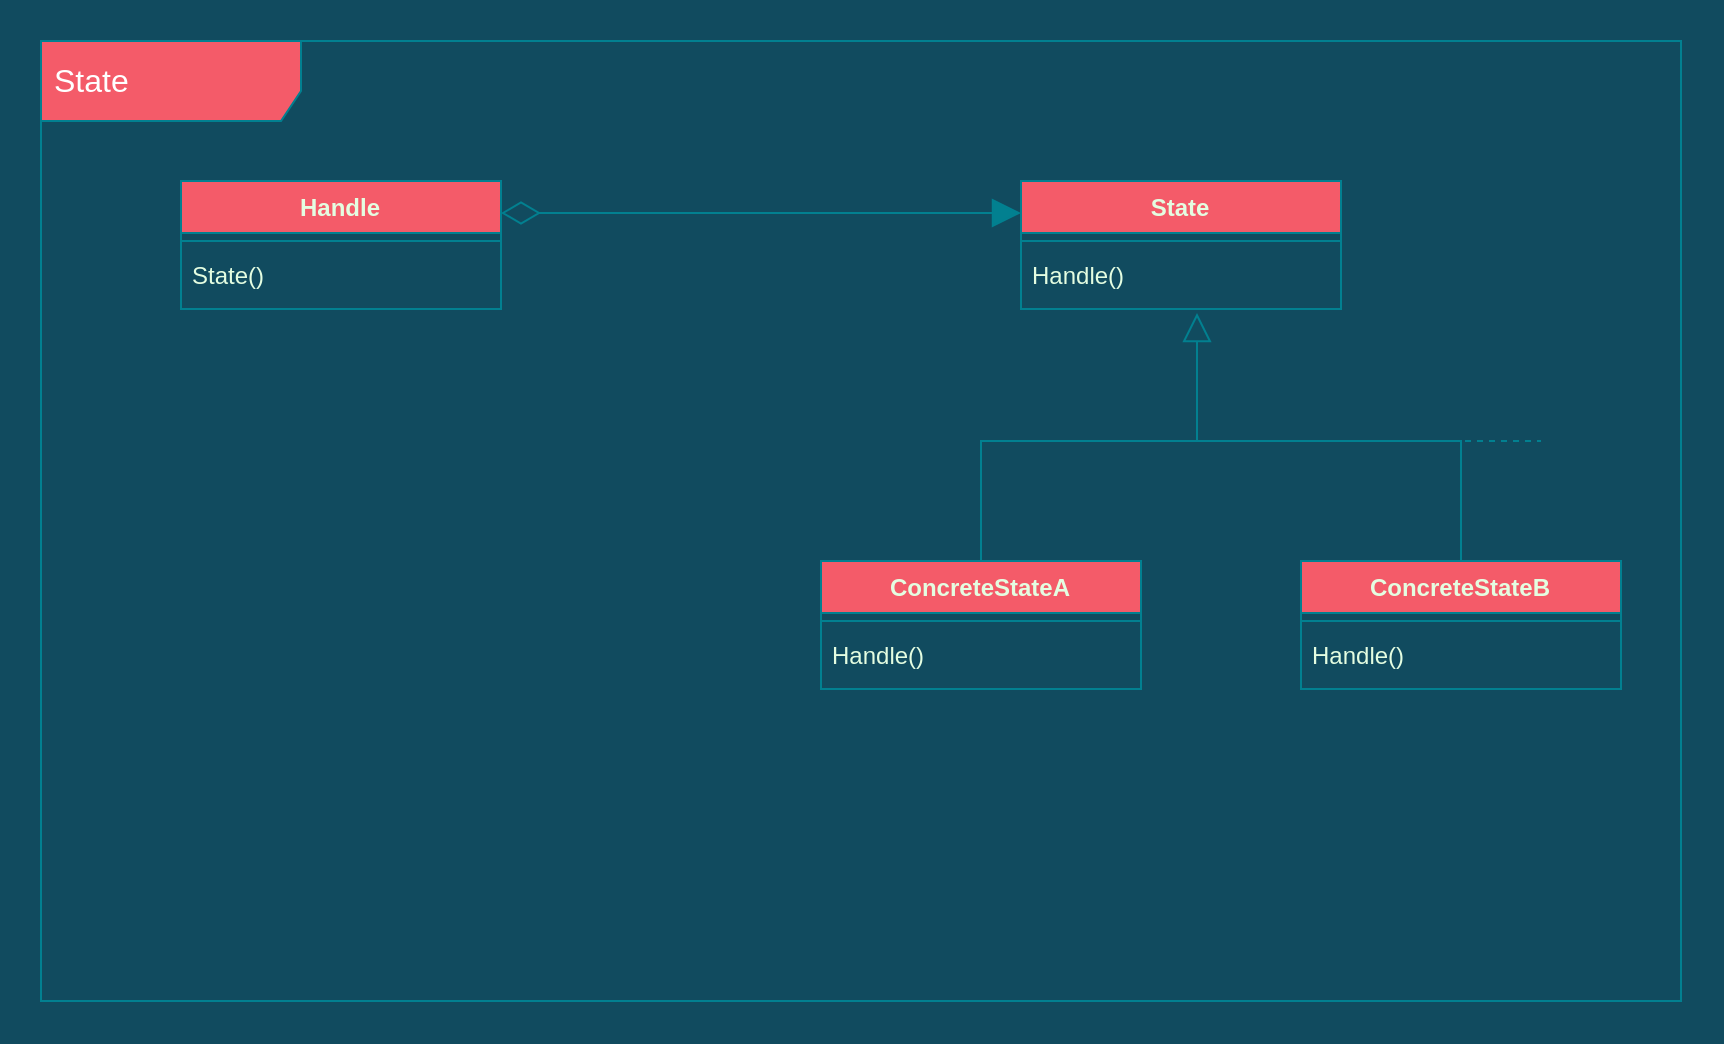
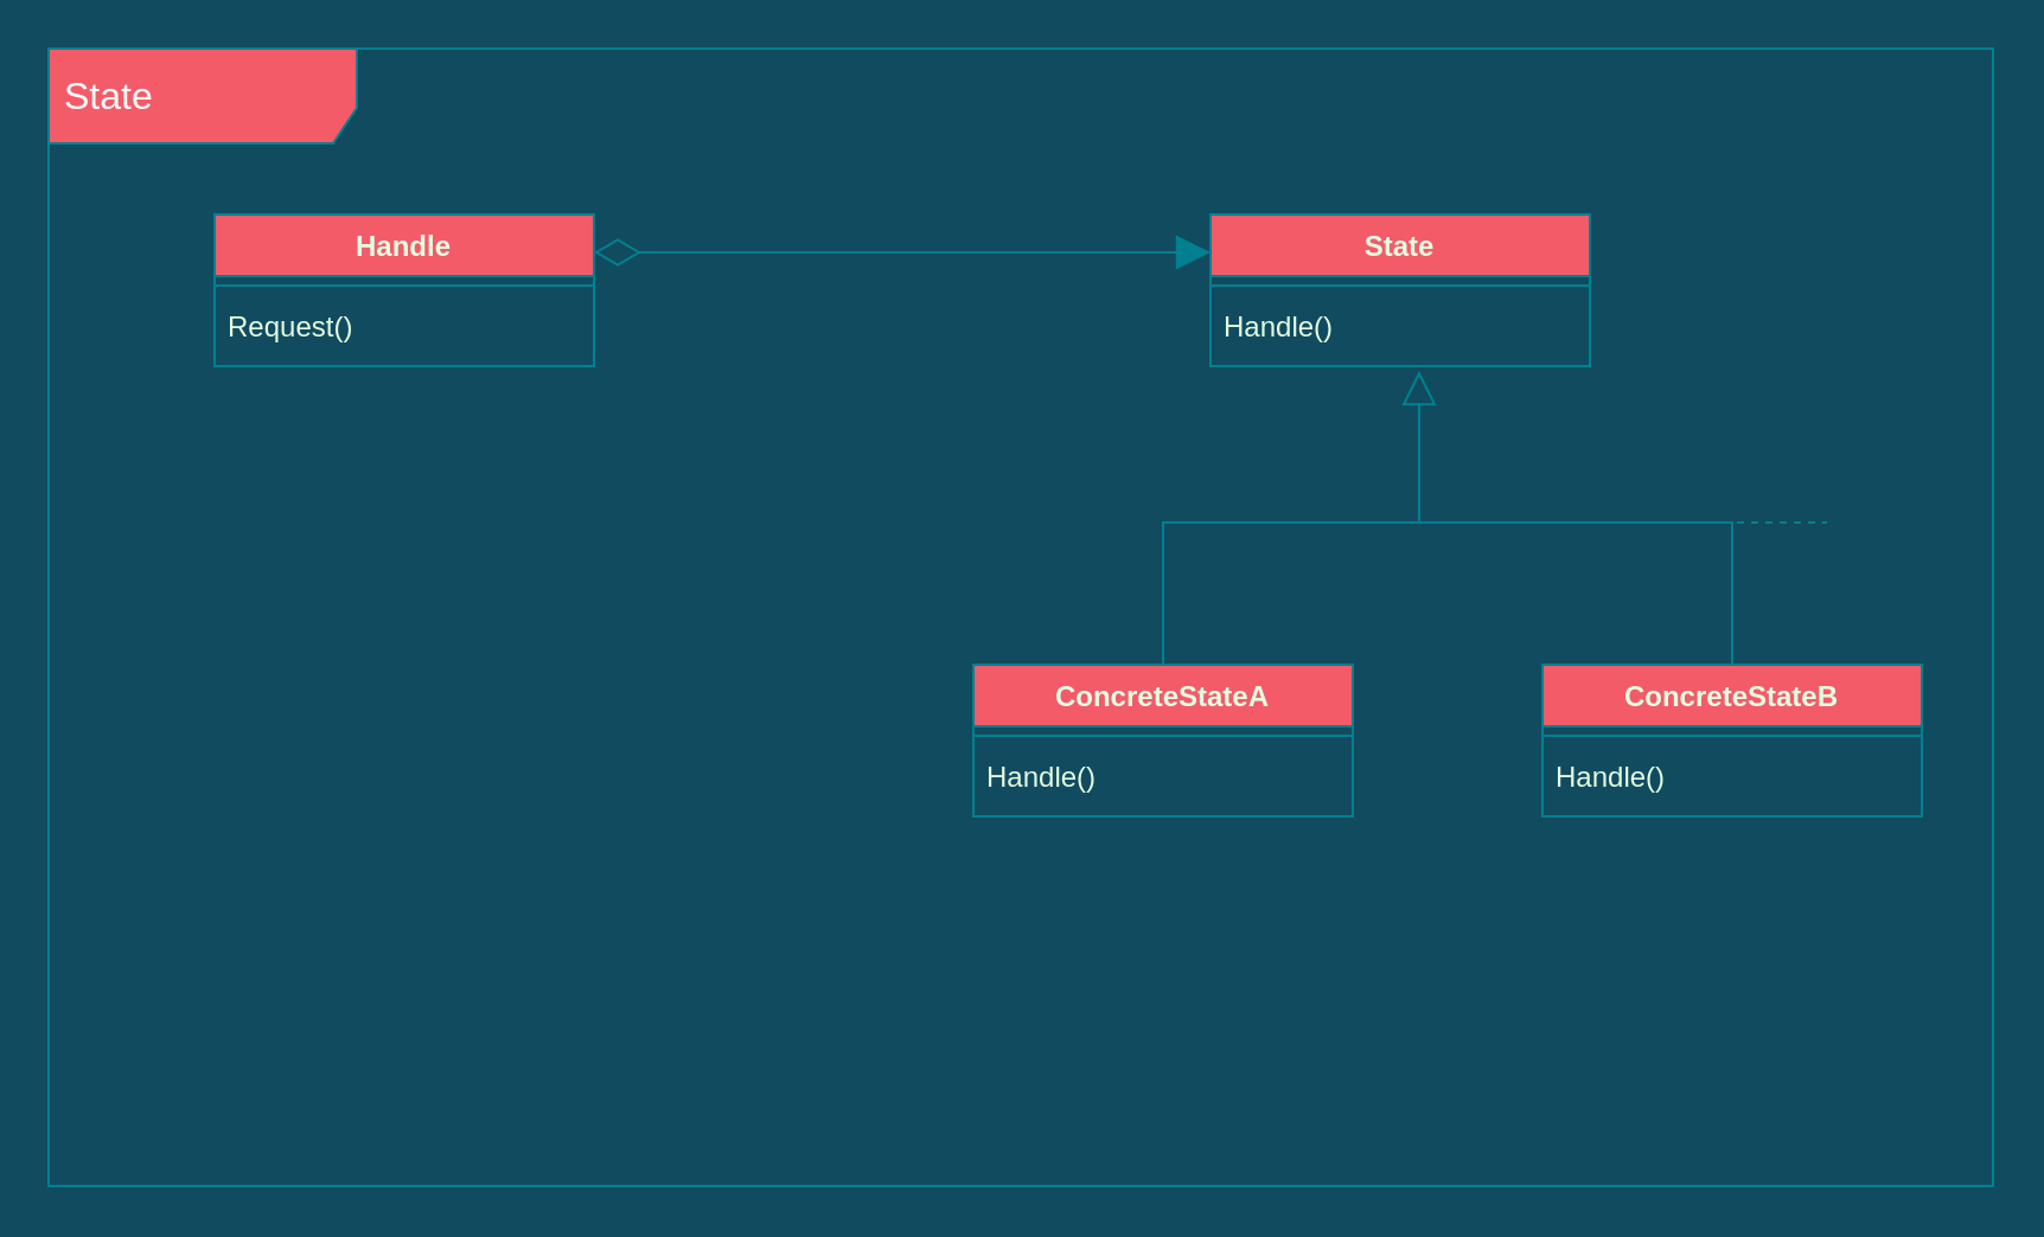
- <mxCell id="5" value="State()" style="text;strokeColor=none;fillColor=none;align=left;verticalAlign=top;spacingLeft=4;spacingRight=4;overflow=hidden;rotatable=0;points=[[0,0.5],[1,0.5]];portConstraint=eastwest;rounded=0;sketch=0;fontColor=#E4FDE1;" vertex="1" parent="3"><mxGeometry y="34" width="160" height="30" as="geometry" /></mxCell>
+ <mxCell id="5" value="Request()" style="text;strokeColor=none;fillColor=none;align=left;verticalAlign=top;spacingLeft=4;spacingRight=4;overflow=hidden;rotatable=0;points=[[0,0.5],[1,0.5]];portConstraint=eastwest;rounded=0;sketch=0;fontColor=#E4FDE1;" vertex="1" parent="3"><mxGeometry y="34" width="160" height="30" as="geometry" /></mxCell>
